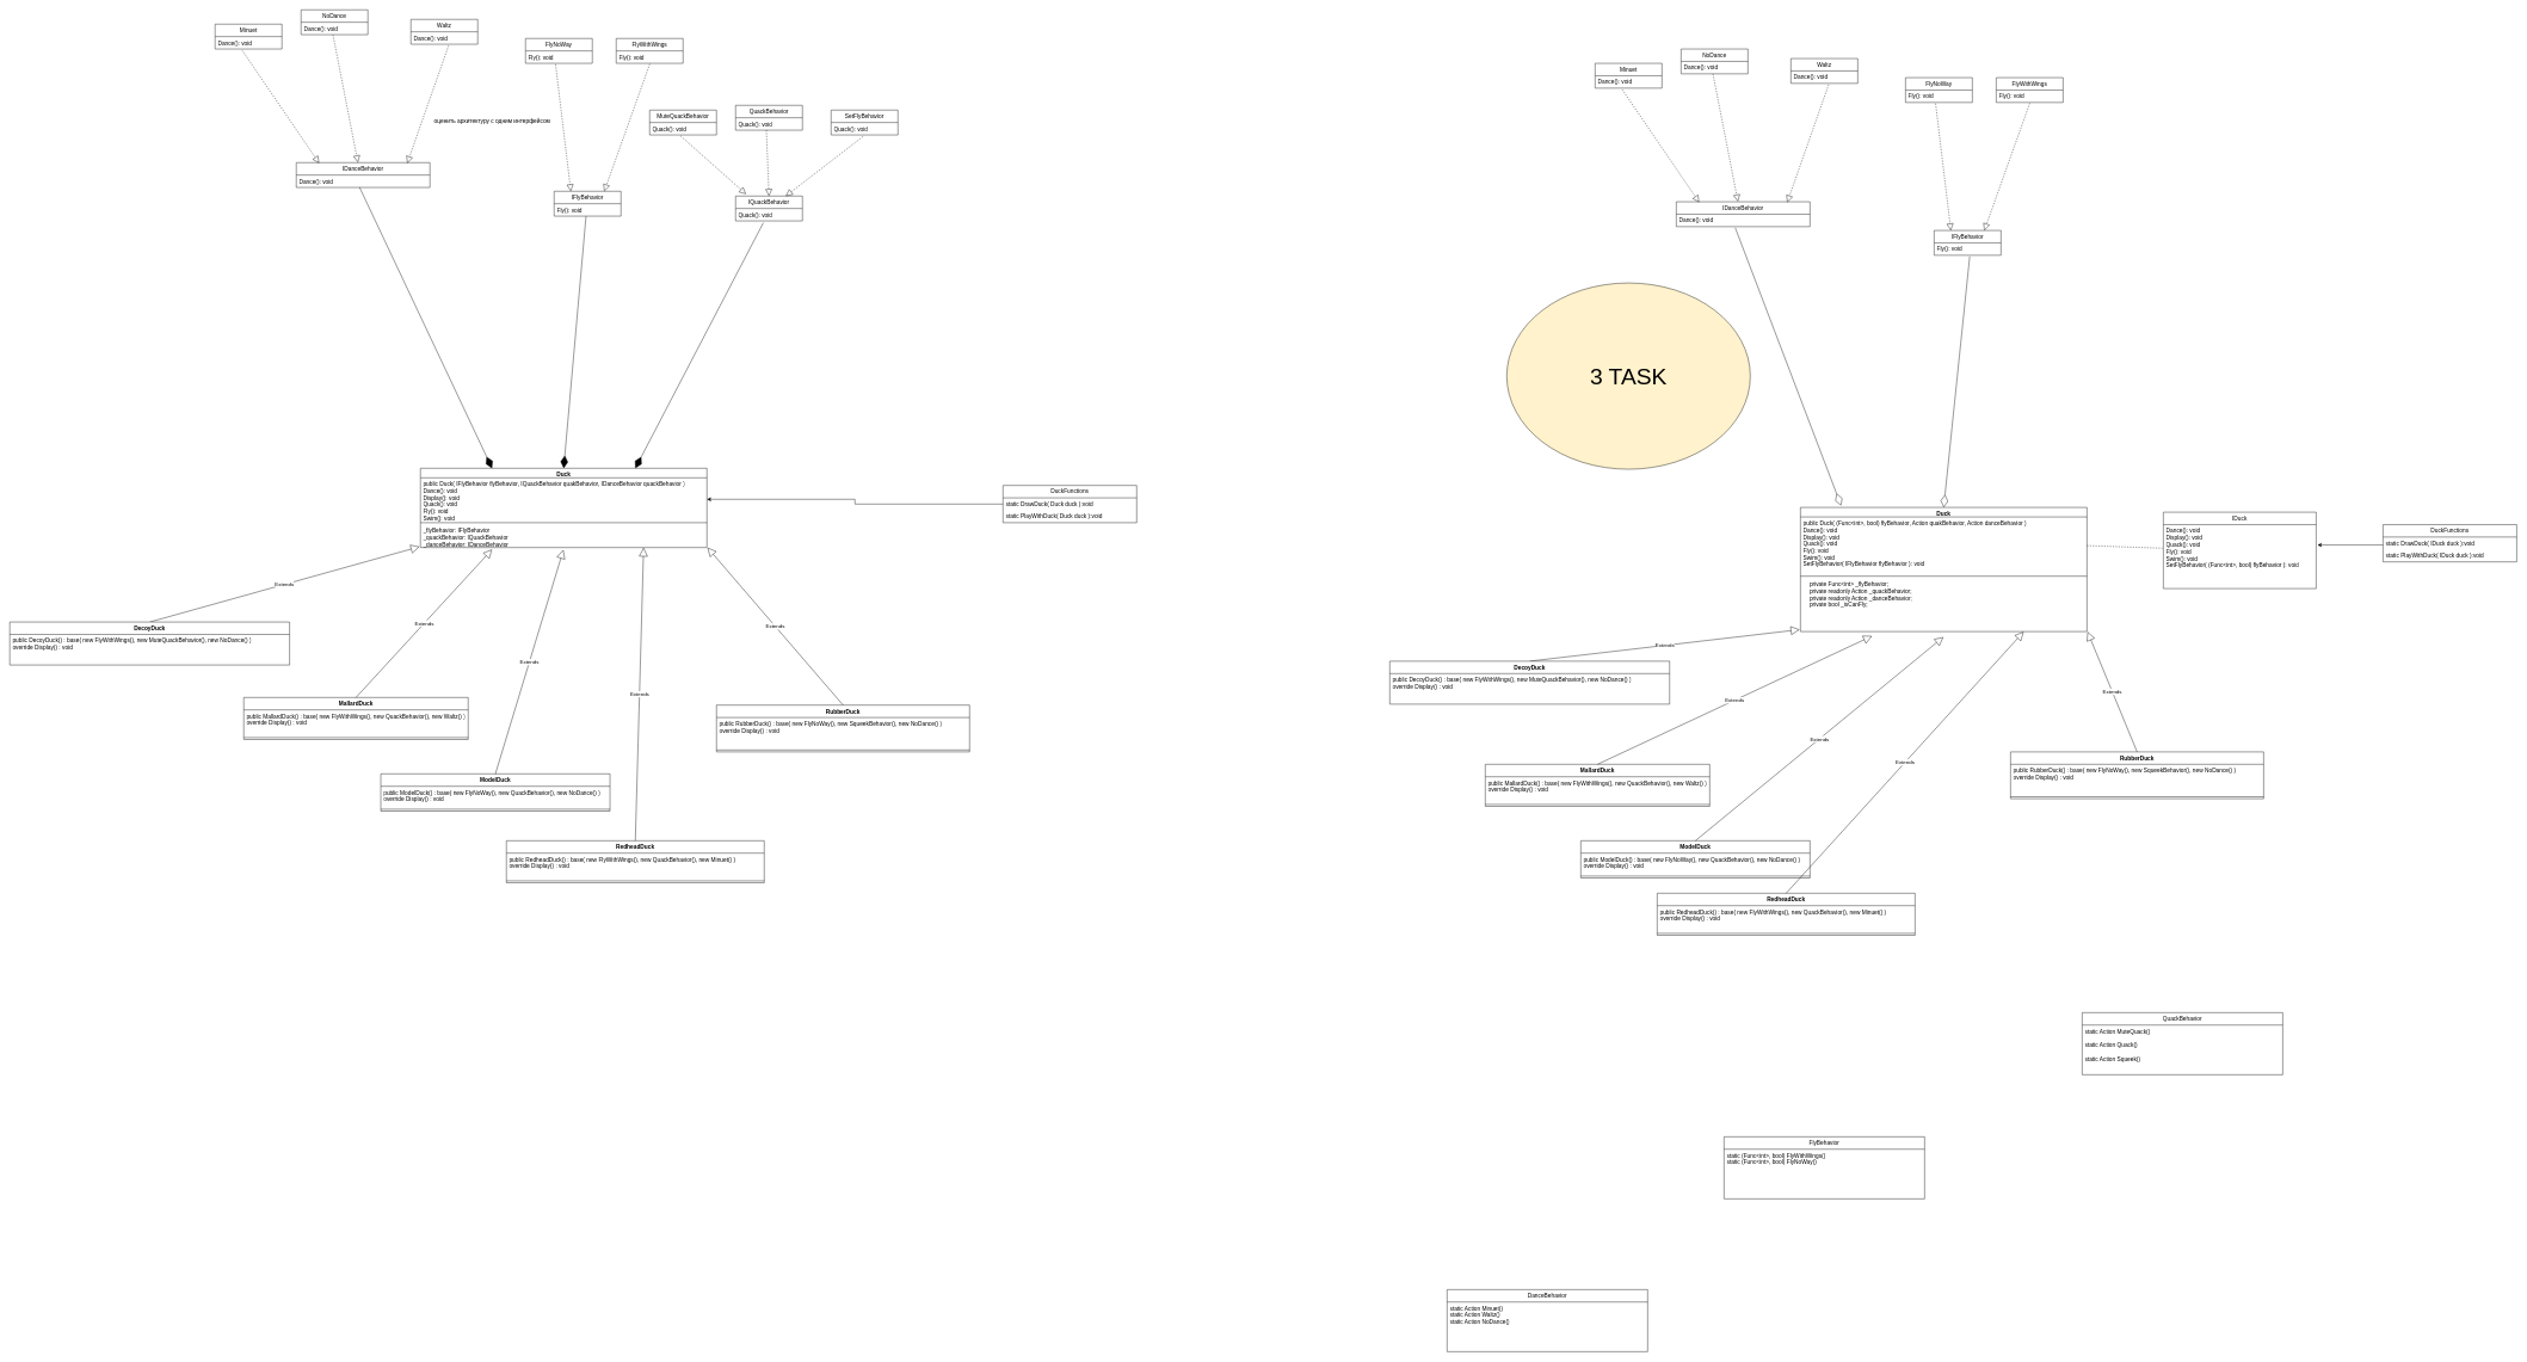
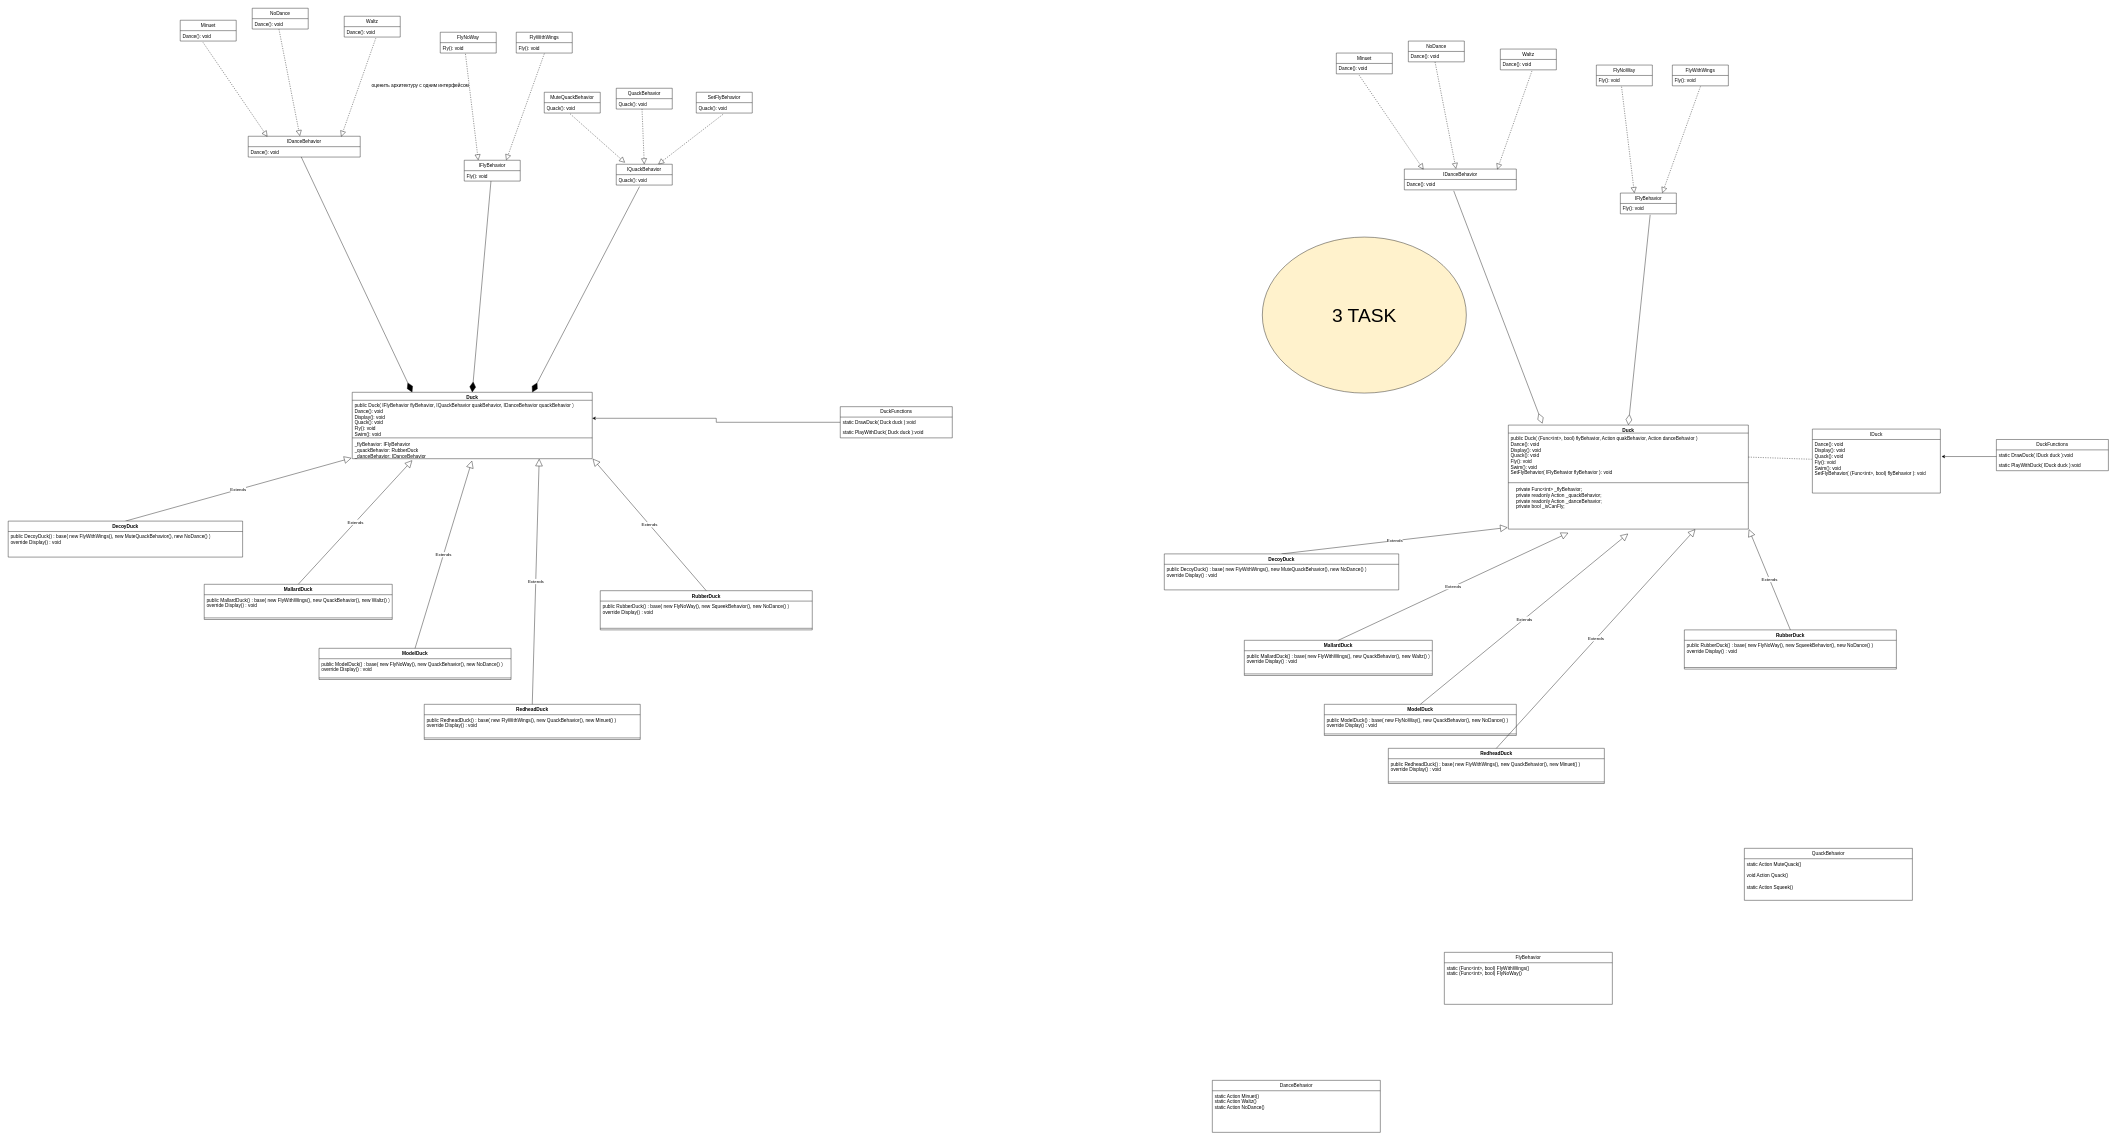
- <mxCell id="117" value="оценить архитектуру с одним интерфейсом" style="text;html=1;align=center;verticalAlign=middle;resizable=0;points=[];autosize=1;strokeColor=none;fillColor=none;" vertex="1" parent="1"><mxGeometry x="895" y="238" width="270" height="30" as="geometry" /></mxCell>
+ <mxCell id="117" value="оценить архитектуру с одним интерфейсом" style="text;html=1;align=center;verticalAlign=middle;resizable=0;points=[];autosize=1;strokeColor=none;fillColor=none;" vertex="1" parent="1"><mxGeometry x="915" y="198" width="270" height="30" as="geometry" /></mxCell>
- <mxCell id="5" value="_flyBehavior: IFlyBehavior&lt;div&gt;_quackBehavior: IQuackBehavior&lt;/div&gt;&lt;div&gt;_danceBehavior: IDanceBehavior&lt;/div&gt;" style="text;strokeColor=none;fillColor=none;align=left;verticalAlign=top;spacingLeft=4;spacingRight=4;overflow=hidden;rotatable=0;points=[[0,0.5],[1,0.5]];portConstraint=eastwest;whiteSpace=wrap;html=1;" vertex="1" parent="2"><mxGeometry y="118" width="600" height="48" as="geometry" /></mxCell>
+ <mxCell id="5" value="_flyBehavior: IFlyBehavior&lt;div&gt;_quackBehavior: RubberDuck&lt;/div&gt;&lt;div&gt;_danceBehavior: IDanceBehavior&lt;/div&gt;" style="text;strokeColor=none;fillColor=none;align=left;verticalAlign=top;spacingLeft=4;spacingRight=4;overflow=hidden;rotatable=0;points=[[0,0.5],[1,0.5]];portConstraint=eastwest;whiteSpace=wrap;html=1;" vertex="1" parent="2"><mxGeometry y="118" width="600" height="48" as="geometry" /></mxCell>
- <mxCell id="106" value="&lt;div&gt;static Action MuteQuack()&lt;/div&gt;&lt;div&gt;&lt;br&gt;&lt;/div&gt;&lt;div&gt;static Action Quack()&lt;/div&gt;&lt;div&gt;&lt;br&gt;&lt;/div&gt;&lt;div&gt;static Action Squeek()&lt;br&gt;&lt;/div&gt;" style="text;strokeColor=none;fillColor=none;align=left;verticalAlign=top;spacingLeft=4;spacingRight=4;overflow=hidden;rotatable=0;points=[[0,0.5],[1,0.5]];portConstraint=eastwest;whiteSpace=wrap;html=1;" vertex="1" parent="105"><mxGeometry y="26" width="420" height="104" as="geometry" /></mxCell>
+ <mxCell id="106" value="&lt;div&gt;static Action MuteQuack()&lt;/div&gt;&lt;div&gt;&lt;br&gt;&lt;/div&gt;&lt;div&gt;void Action Quack()&lt;/div&gt;&lt;div&gt;&lt;br&gt;&lt;/div&gt;&lt;div&gt;static Action Squeek()&lt;br&gt;&lt;/div&gt;" style="text;strokeColor=none;fillColor=none;align=left;verticalAlign=top;spacingLeft=4;spacingRight=4;overflow=hidden;rotatable=0;points=[[0,0.5],[1,0.5]];portConstraint=eastwest;whiteSpace=wrap;html=1;" vertex="1" parent="105"><mxGeometry y="26" width="420" height="104" as="geometry" /></mxCell>
